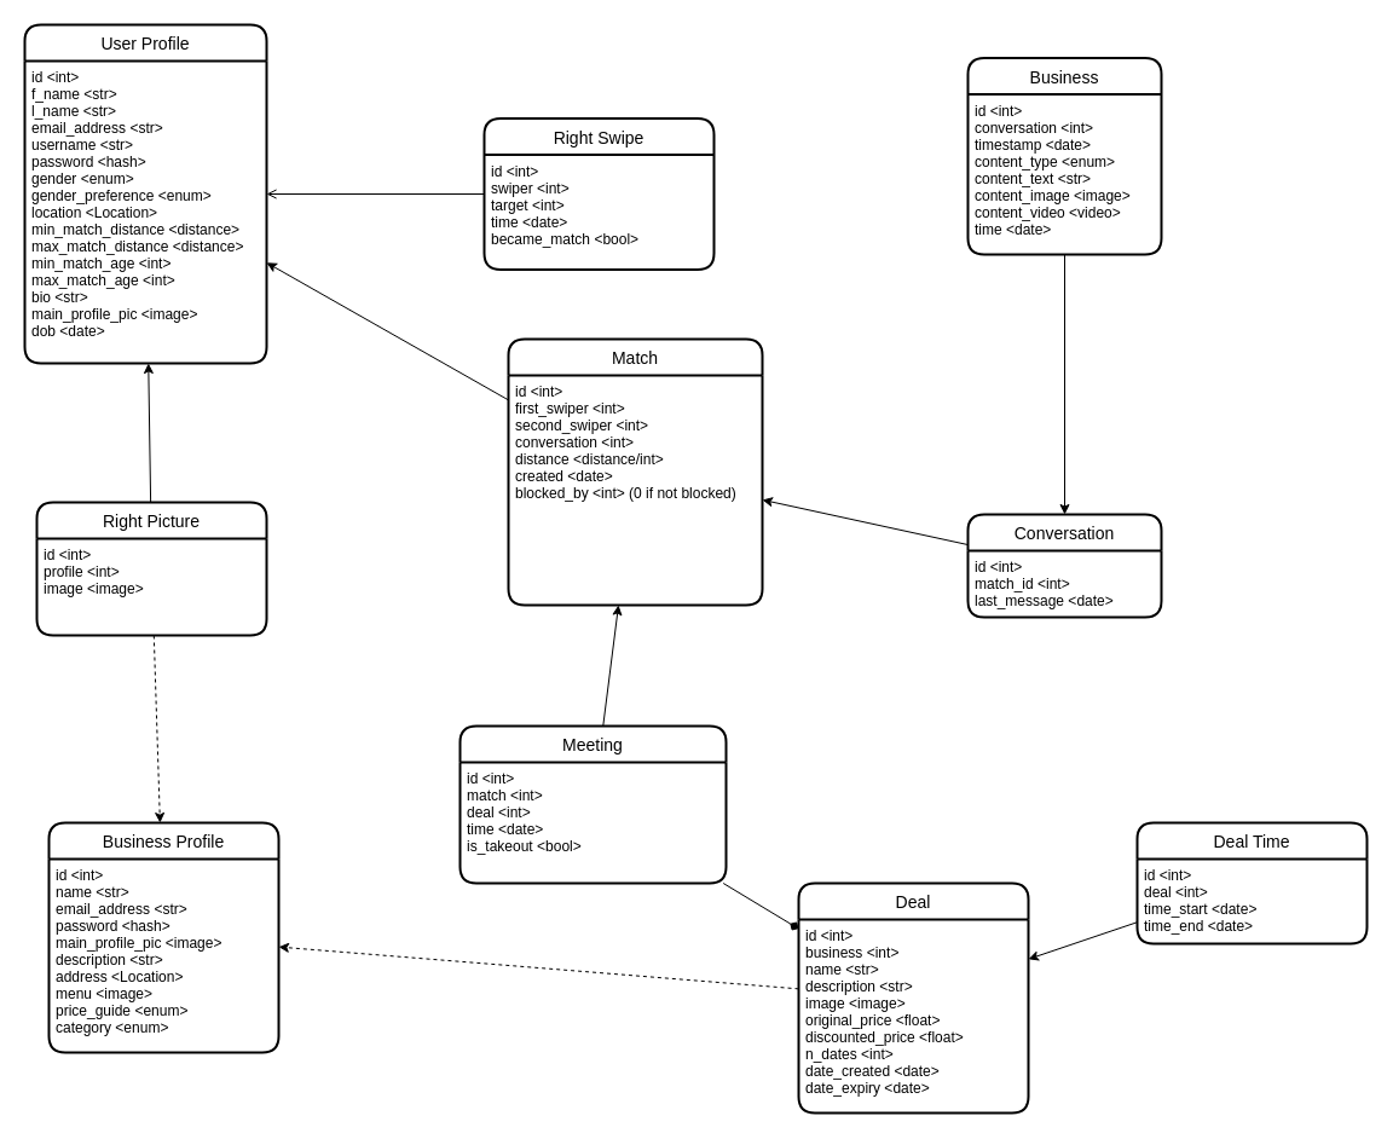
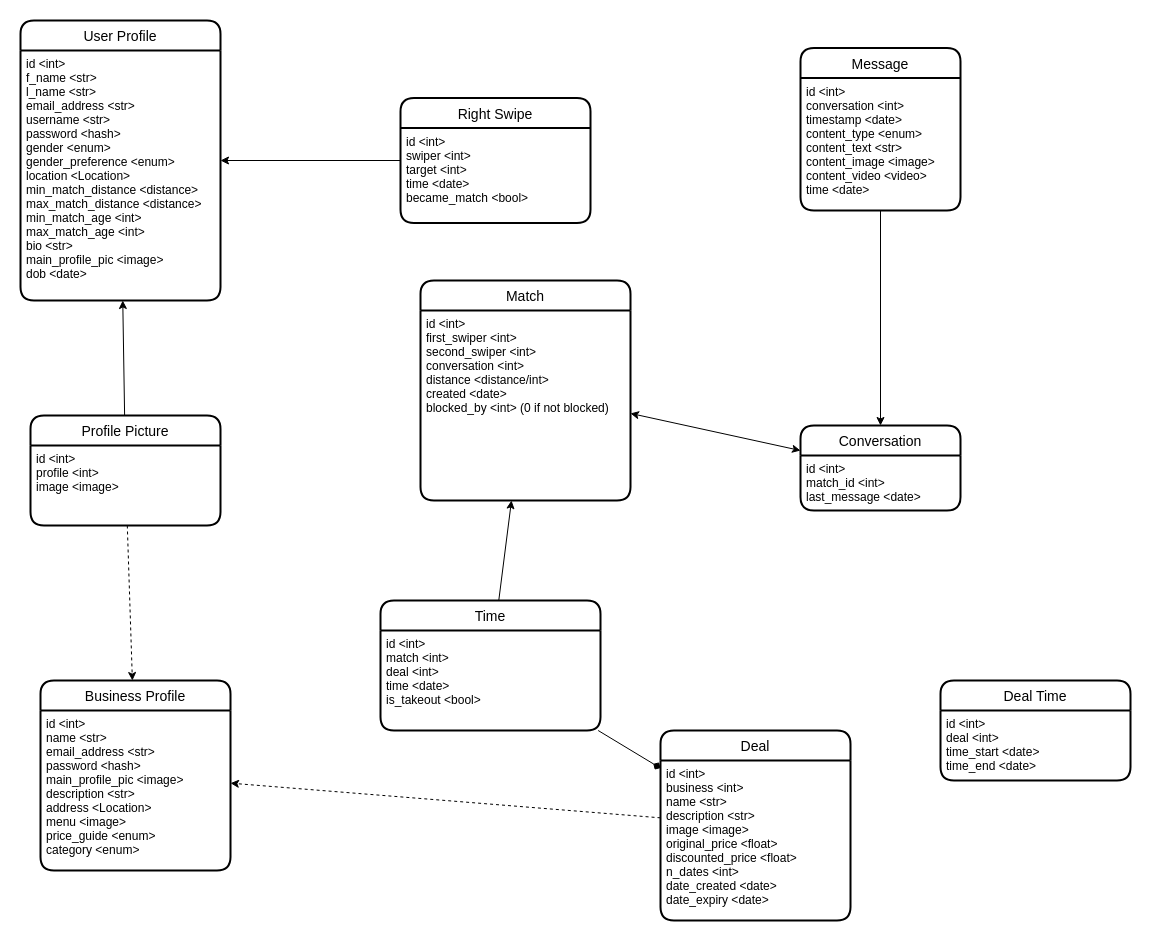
- <mxCell id="12" value="Business" style="swimlane;childLayout=stackLayout;horizontal=1;startSize=30;horizontalStack=0;rounded=1;fontSize=14;fontStyle=0;strokeWidth=2;resizeParent=0;resizeLast=1;shadow=0;dashed=0;align=center;" vertex="1" parent="1"><mxGeometry x="800" y="47.5" width="160" height="162.5" as="geometry" /></mxCell>
+ <mxCell id="12" value="Message" style="swimlane;childLayout=stackLayout;horizontal=1;startSize=30;horizontalStack=0;rounded=1;fontSize=14;fontStyle=0;strokeWidth=2;resizeParent=0;resizeLast=1;shadow=0;dashed=0;align=center;" vertex="1" parent="1"><mxGeometry x="800" y="47.5" width="160" height="162.5" as="geometry" /></mxCell>
- <mxCell id="22" value="" style="endArrow=open;html=1;" edge="1" parent="1" source="23" target="10"><mxGeometry width="50" height="50" relative="1" as="geometry"><mxPoint x="412.846" y="415" as="sourcePoint" /><mxPoint x="230" y="256.62" as="targetPoint" /></mxGeometry></mxCell>
+ <mxCell id="22" value="" style="endArrow=classic;html=1;" edge="1" parent="1" source="23" target="10"><mxGeometry width="50" height="50" relative="1" as="geometry"><mxPoint x="412.846" y="415" as="sourcePoint" /><mxPoint x="230" y="256.62" as="targetPoint" /></mxGeometry></mxCell>
- <mxCell id="5" value="" style="endArrow=classic;html=1;" edge="1" parent="1" source="30" target="10"><mxGeometry width="50" height="50" relative="1" as="geometry"><mxPoint x="144.113" y="435" as="sourcePoint" /><mxPoint x="141.855" y="295" as="targetPoint" /></mxGeometry></mxCell>
- <mxCell id="6" value="Right Picture" style="swimlane;childLayout=stackLayout;horizontal=1;startSize=30;horizontalStack=0;rounded=1;fontSize=14;fontStyle=0;strokeWidth=2;resizeParent=0;resizeLast=1;shadow=0;dashed=0;align=center;" vertex="1" parent="1"><mxGeometry x="30" y="415" width="190" height="110" as="geometry" /></mxCell>
+ <mxCell id="6" value="Profile Picture" style="swimlane;childLayout=stackLayout;horizontal=1;startSize=30;horizontalStack=0;rounded=1;fontSize=14;fontStyle=0;strokeWidth=2;resizeParent=0;resizeLast=1;shadow=0;dashed=0;align=center;" vertex="1" parent="1"><mxGeometry x="30" y="415" width="190" height="110" as="geometry" /></mxCell>
- <mxCell id="2" value="" style="endArrow=none;startArrow=classic;html=1;" edge="1" parent="1" source="30" target="8"><mxGeometry width="50" height="50" relative="1" as="geometry"><mxPoint x="529.998" y="425" as="sourcePoint" /><mxPoint x="536.664" y="305" as="targetPoint" /></mxGeometry></mxCell>
+ <mxCell id="2" value="" style="endArrow=classic;startArrow=classic;html=1;" edge="1" parent="1" source="30" target="8"><mxGeometry width="50" height="50" relative="1" as="geometry"><mxPoint x="529.998" y="425" as="sourcePoint" /><mxPoint x="536.664" y="305" as="targetPoint" /></mxGeometry></mxCell>
- <mxCell id="20" value="Meeting" style="swimlane;childLayout=stackLayout;horizontal=1;startSize=30;horizontalStack=0;rounded=1;fontSize=14;fontStyle=0;strokeWidth=2;resizeParent=0;resizeLast=1;shadow=0;dashed=0;align=center;" vertex="1" parent="1"><mxGeometry x="380" y="600" width="220" height="130" as="geometry" /></mxCell>
+ <mxCell id="20" value="Time" style="swimlane;childLayout=stackLayout;horizontal=1;startSize=30;horizontalStack=0;rounded=1;fontSize=14;fontStyle=0;strokeWidth=2;resizeParent=0;resizeLast=1;shadow=0;dashed=0;align=center;" vertex="1" parent="1"><mxGeometry x="380" y="600" width="220" height="130" as="geometry" /></mxCell>
- <mxCell id="29" value="" style="endArrow=classic;html=1;" edge="1" parent="1" source="27" target="25"><mxGeometry width="50" height="50" relative="1" as="geometry"><mxPoint x="670" y="822.742" as="sourcePoint" /><mxPoint x="960" y="860" as="targetPoint" /></mxGeometry></mxCell>
